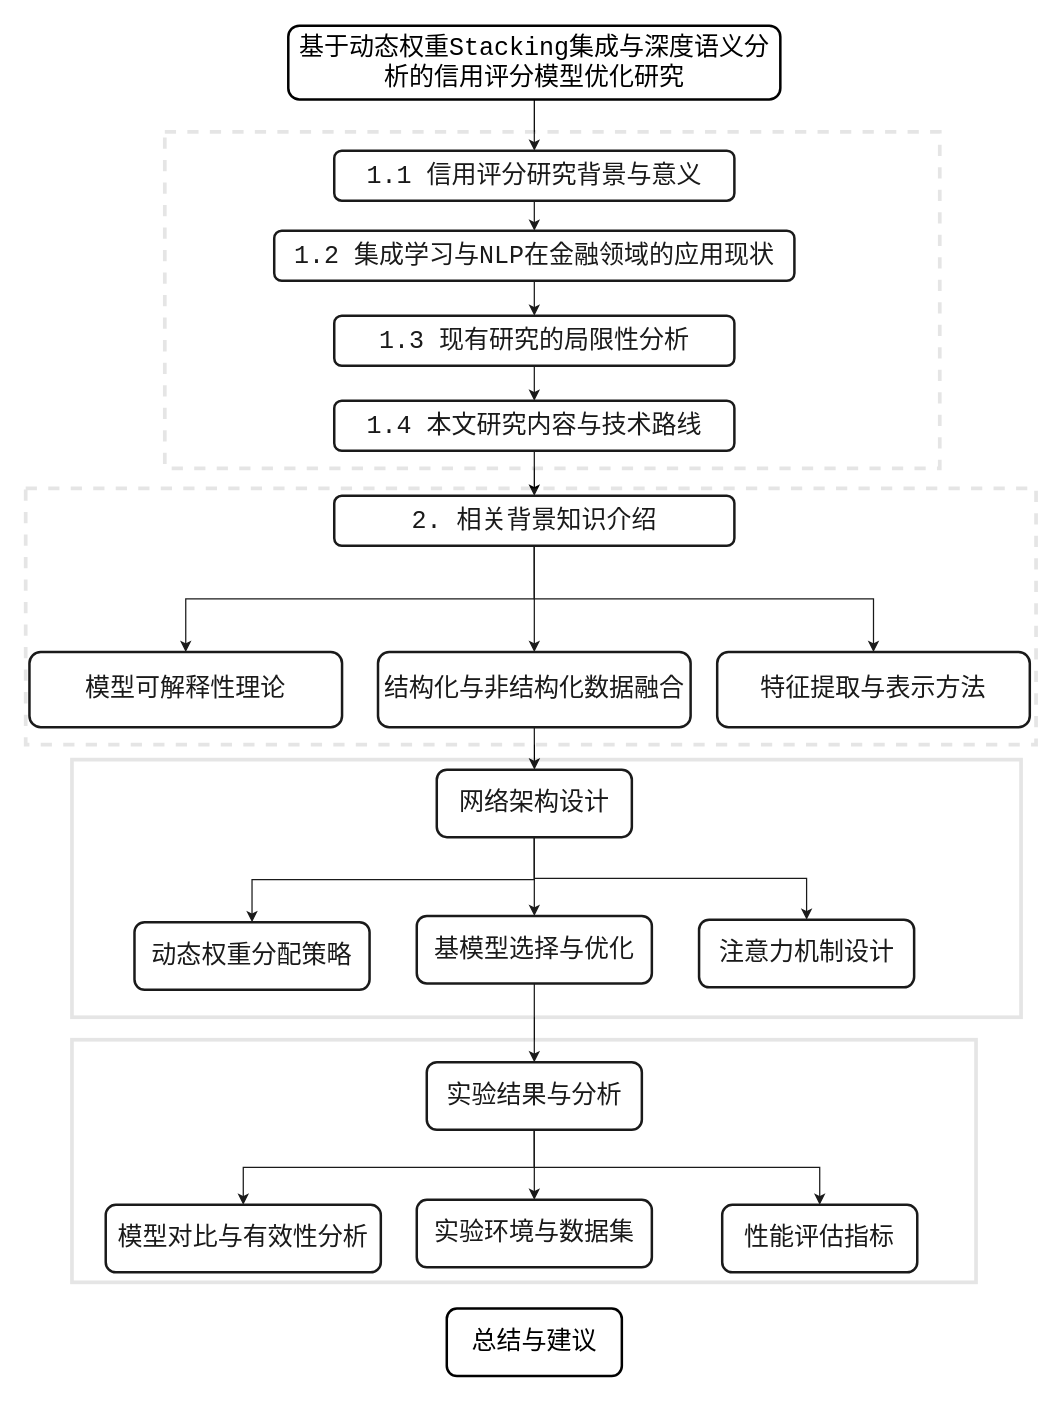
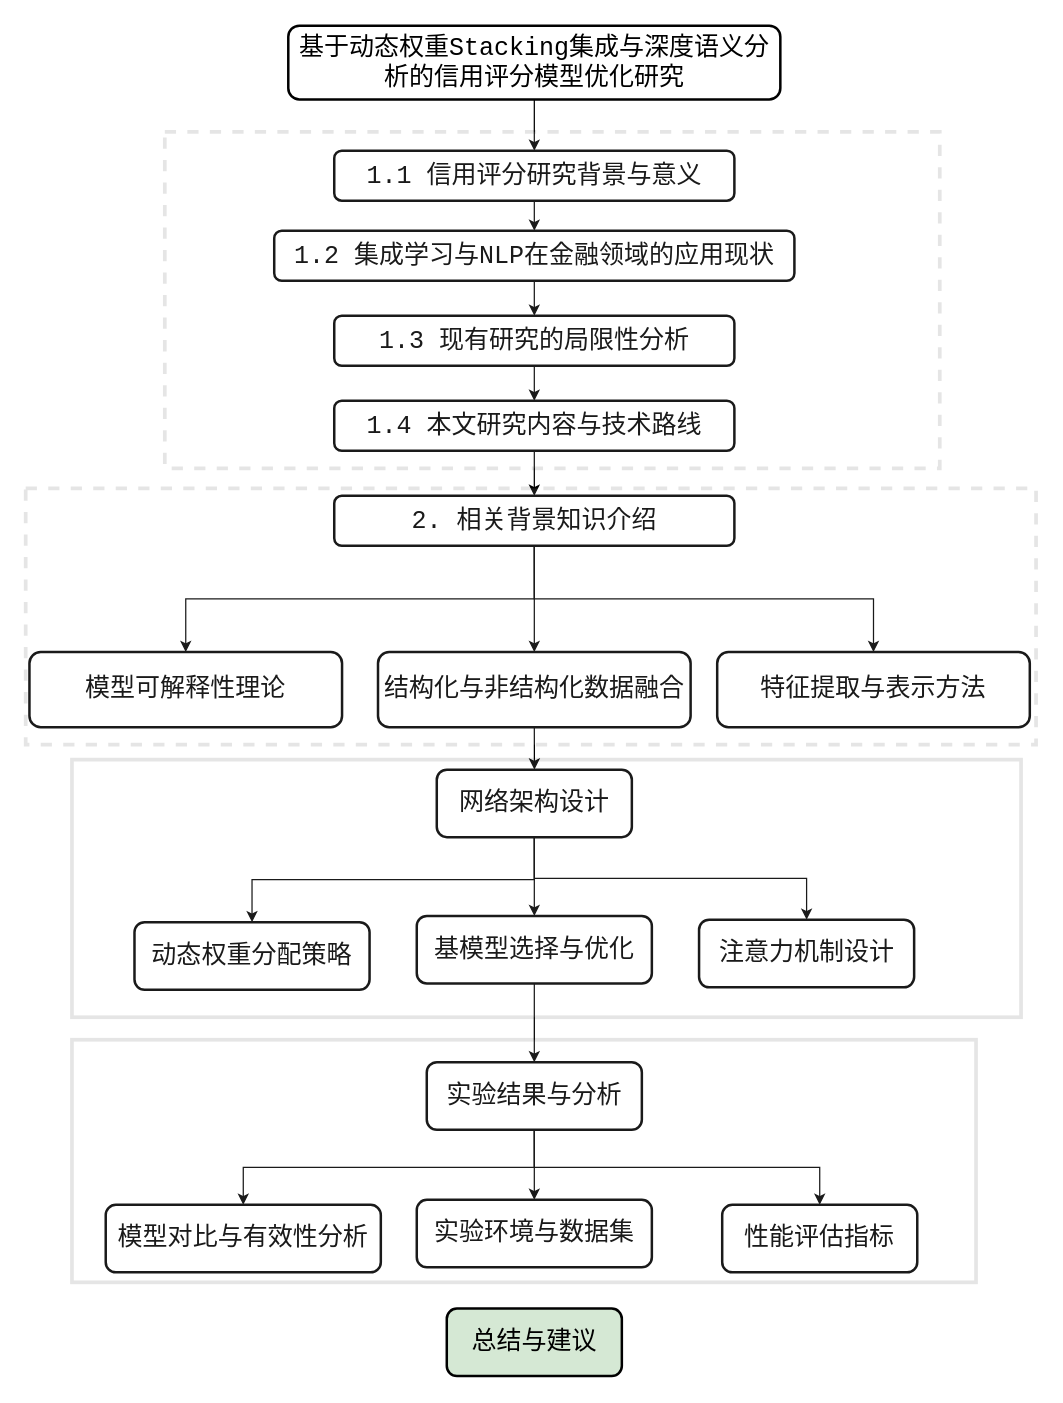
- <mxCell id="35" value="总结与建议" style="whiteSpace=wrap;strokeWidth=2;rounded=1;fontFamily=Courier New;fontSize=20;flipV=1;fontStyle=0" vertex="1" parent="1"><mxGeometry x="356.75" y="1046" width="140" height="54" as="geometry" /></mxCell>
+ <mxCell id="35" value="总结与建议" style="whiteSpace=wrap;strokeWidth=2;rounded=1;fontFamily=Courier New;fontSize=20;flipV=1;fontStyle=0;fillColor=#d5e8d4;" vertex="1" parent="1"><mxGeometry x="356.75" y="1046" width="140" height="54" as="geometry" /></mxCell>
